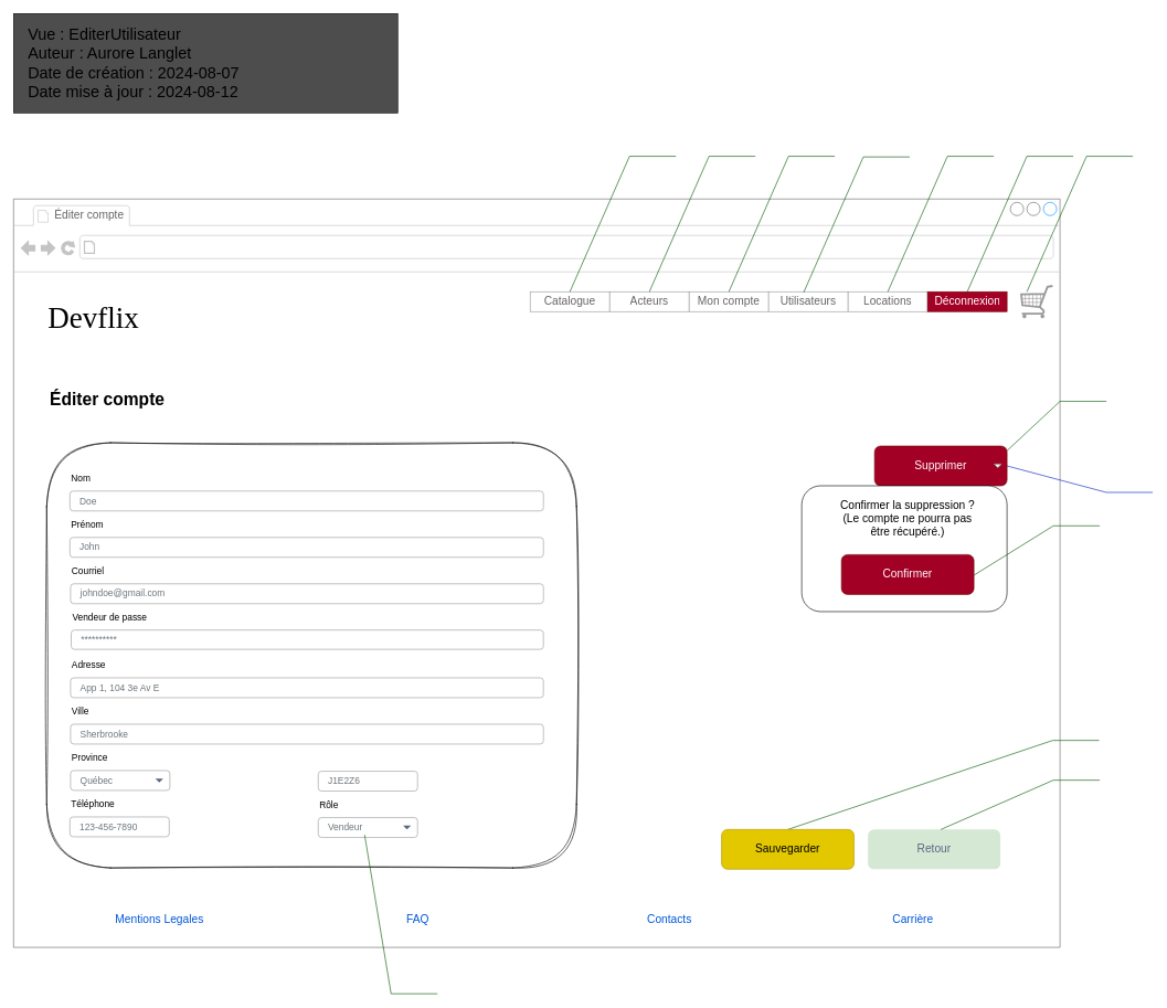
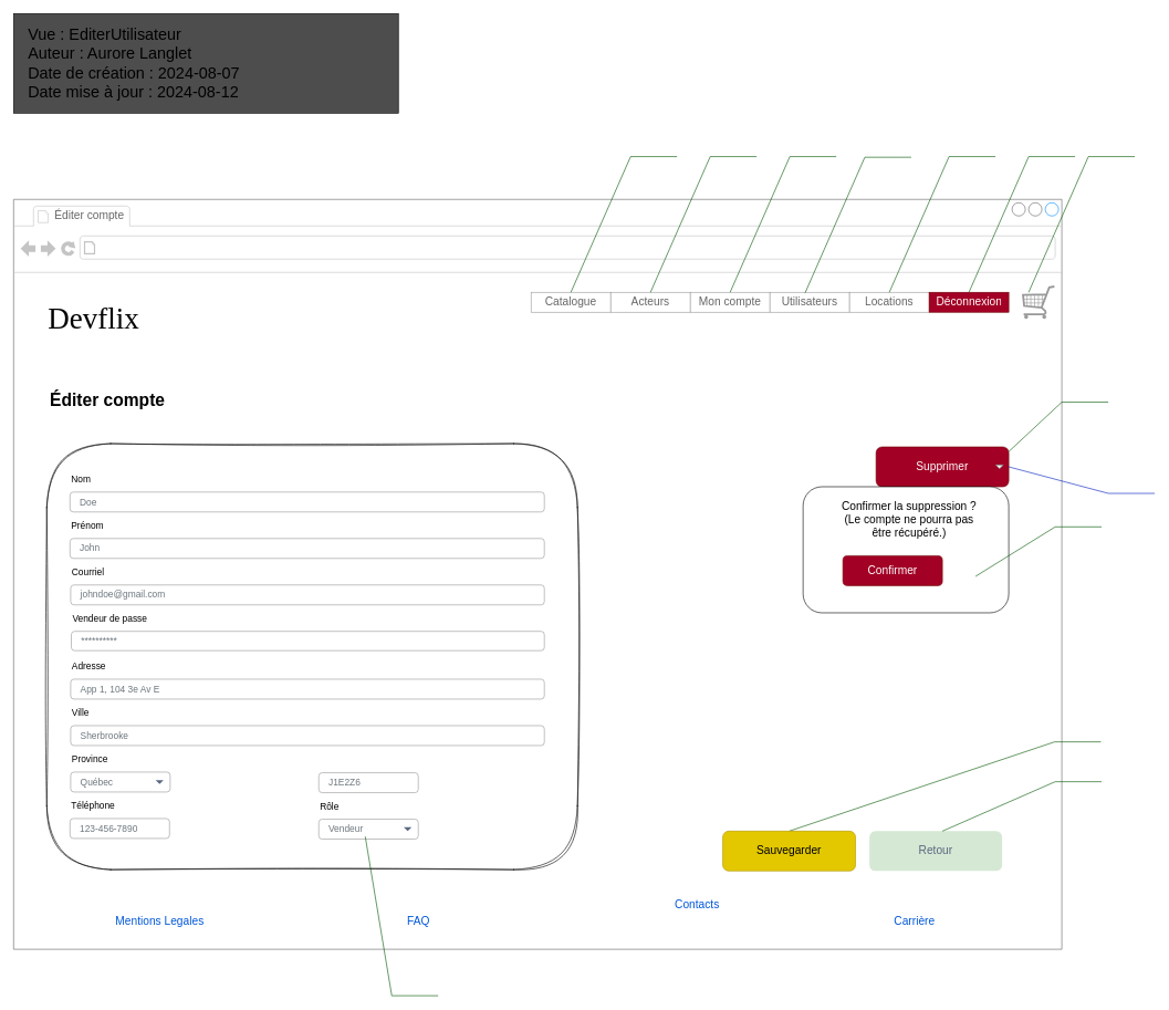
- <mxCell id="9" value="Confirmer" style="rounded=1;fillColor=#a20025;strokeColor=#6F0000;html=1;whiteSpace=wrap;fontColor=#ffffff;align=center;verticalAlign=middle;fontStyle=0;fontSize=17;sketch=0;fontFamily=Helvetica;" parent="3" vertex="1"><mxGeometry x="1250" y="537" width="200" height="60" as="geometry" /></mxCell>
+ <mxCell id="9" value="Confirmer" style="rounded=1;fillColor=#a20025;strokeColor=#6F0000;html=1;whiteSpace=wrap;fontColor=#ffffff;align=center;verticalAlign=middle;fontStyle=0;fontSize=17;sketch=0;fontFamily=Helvetica;" parent="3" vertex="1"><mxGeometry x="1250" y="537" width="150" height="45" as="geometry" /></mxCell>
- <mxCell id="17" value="Contacts" style="fillColor=none;strokeColor=none;html=1;fontColor=#0057D8;align=center;verticalAlign=middle;fontStyle=0;fontSize=17;fontFamily=Helvetica;" parent="1" vertex="1"><mxGeometry x="885" y="1351" width="250" height="75" as="geometry" /></mxCell>
+ <mxCell id="17" value="Contacts" style="fillColor=none;strokeColor=none;html=1;fontColor=#0057D8;align=center;verticalAlign=middle;fontStyle=0;fontSize=17;fontFamily=Helvetica;" parent="1" vertex="1"><mxGeometry x="925" y="1326" width="250" height="75" as="geometry" /></mxCell>
